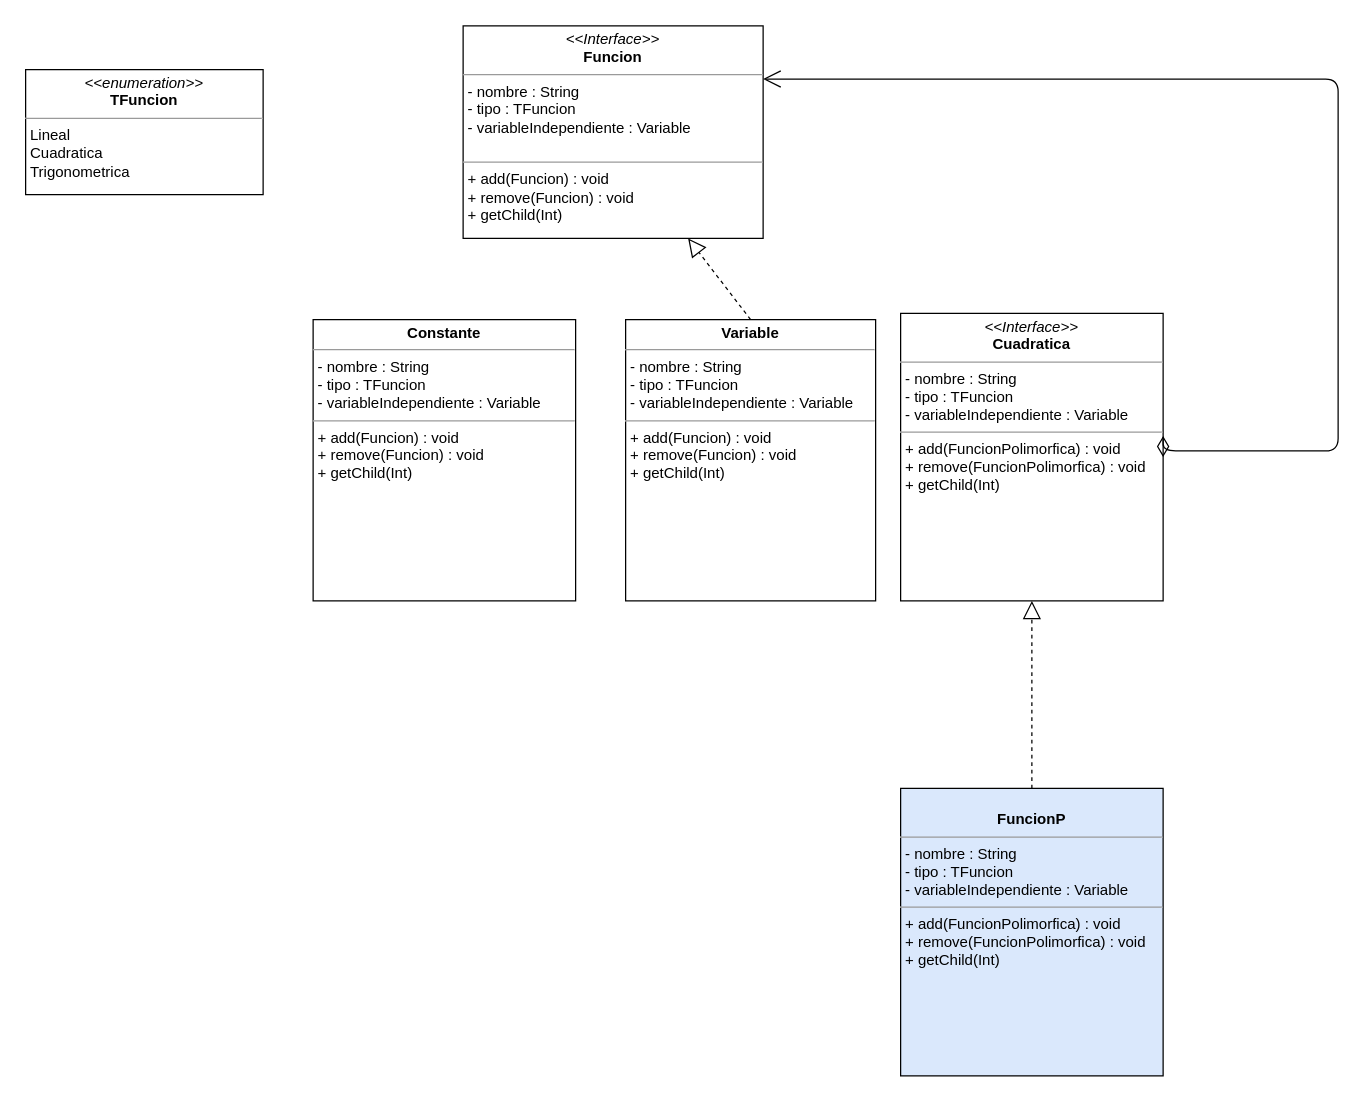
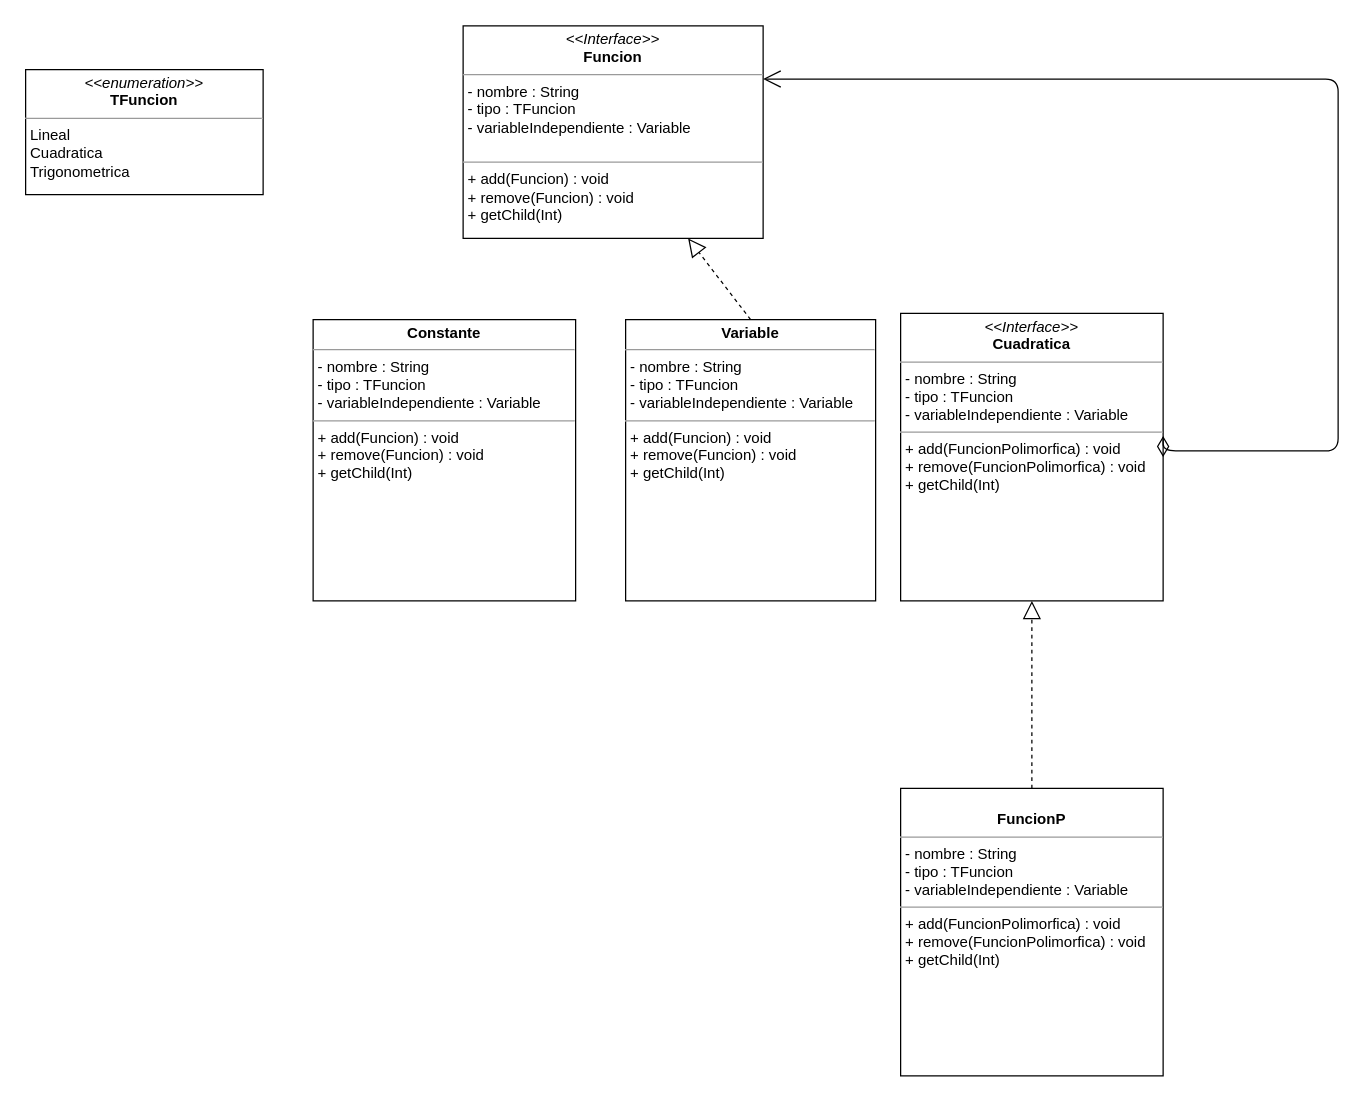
- <mxCell id="9" value="&lt;p style=&quot;margin: 0px ; margin-top: 4px ; text-align: center&quot;&gt;&lt;br&gt;&lt;b&gt;FuncionP&lt;/b&gt;&lt;/p&gt;&lt;hr size=&quot;1&quot;&gt;&lt;p style=&quot;margin: 0px 0px 0px 4px&quot;&gt;- nombre : String&lt;/p&gt;&lt;p style=&quot;margin: 0px 0px 0px 4px&quot;&gt;- tipo : TFuncion&lt;/p&gt;&lt;p style=&quot;margin: 0px 0px 0px 4px&quot;&gt;- variableIndependiente : Variable&lt;/p&gt;&lt;hr size=&quot;1&quot;&gt;&lt;p style=&quot;margin: 0px 0px 0px 4px&quot;&gt;+ add(FuncionPolimorfica) : void&lt;/p&gt;&lt;p style=&quot;margin: 0px 0px 0px 4px&quot;&gt;+ remove(FuncionPolimorfica) : void&lt;br&gt;&lt;/p&gt;&lt;p style=&quot;margin: 0px 0px 0px 4px&quot;&gt;+ getChild(Int)&lt;/p&gt;" style="verticalAlign=top;align=left;overflow=fill;fontSize=12;fontFamily=Helvetica;html=1;fillColor=#dae8fc;" vertex="1" parent="1"><mxGeometry x="720" y="630" width="210" height="230" as="geometry" /></mxCell>
+ <mxCell id="9" value="&lt;p style=&quot;margin: 0px ; margin-top: 4px ; text-align: center&quot;&gt;&lt;br&gt;&lt;b&gt;FuncionP&lt;/b&gt;&lt;/p&gt;&lt;hr size=&quot;1&quot;&gt;&lt;p style=&quot;margin: 0px 0px 0px 4px&quot;&gt;- nombre : String&lt;/p&gt;&lt;p style=&quot;margin: 0px 0px 0px 4px&quot;&gt;- tipo : TFuncion&lt;/p&gt;&lt;p style=&quot;margin: 0px 0px 0px 4px&quot;&gt;- variableIndependiente : Variable&lt;/p&gt;&lt;hr size=&quot;1&quot;&gt;&lt;p style=&quot;margin: 0px 0px 0px 4px&quot;&gt;+ add(FuncionPolimorfica) : void&lt;/p&gt;&lt;p style=&quot;margin: 0px 0px 0px 4px&quot;&gt;+ remove(FuncionPolimorfica) : void&lt;br&gt;&lt;/p&gt;&lt;p style=&quot;margin: 0px 0px 0px 4px&quot;&gt;+ getChild(Int)&lt;/p&gt;" style="verticalAlign=top;align=left;overflow=fill;fontSize=12;fontFamily=Helvetica;html=1;" vertex="1" parent="1"><mxGeometry x="720" y="630" width="210" height="230" as="geometry" /></mxCell>
